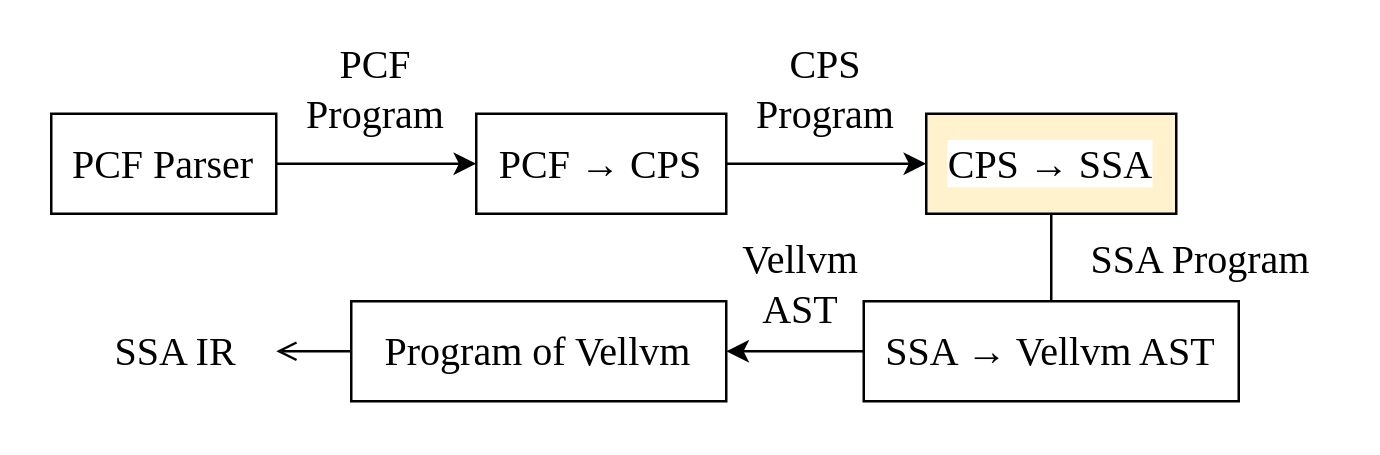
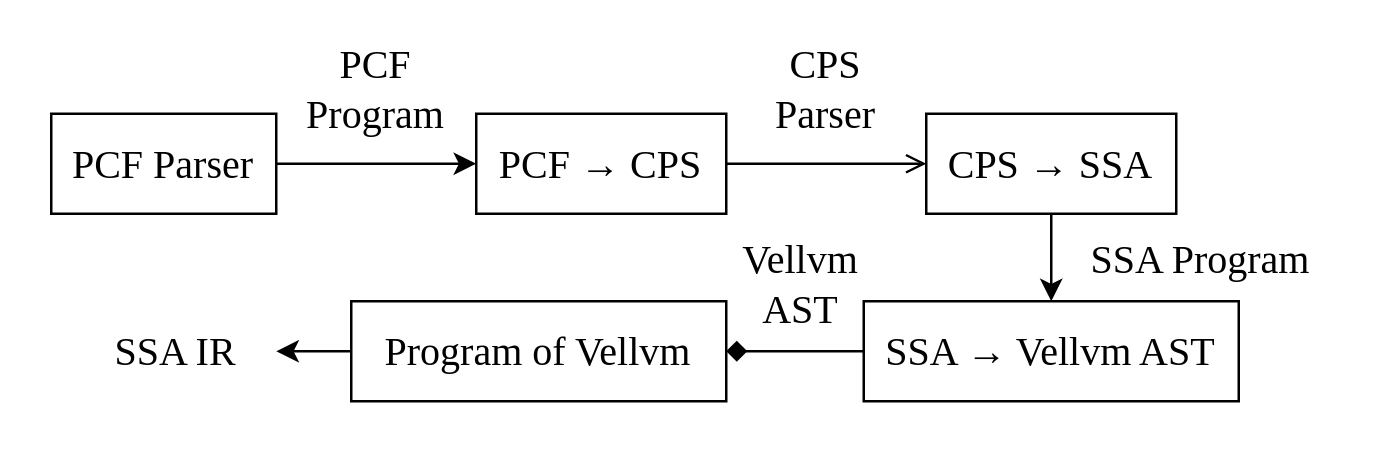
- <mxCell id="14" value="CPS Program" style="text;html=1;strokeColor=none;fillColor=none;align=center;verticalAlign=middle;whiteSpace=wrap;rounded=0;fontSize=16;fontFamily=Times New Roman;fontColor=#000000;" parent="1" vertex="1"><mxGeometry x="300" y="27.5" width="60" height="15" as="geometry" /></mxCell>
+ <mxCell id="14" value="CPS Parser" style="text;html=1;strokeColor=none;fillColor=none;align=center;verticalAlign=middle;whiteSpace=wrap;rounded=0;fontSize=16;fontFamily=Times New Roman;fontColor=#000000;" parent="1" vertex="1"><mxGeometry x="300" y="27.5" width="60" height="15" as="geometry" /></mxCell>
- <mxCell id="4" value="" style="edgeStyle=orthogonalEdgeStyle;rounded=0;orthogonalLoop=1;jettySize=auto;html=1;fontFamily=Times New Roman;fontSize=16;fontColor=#000000;" parent="1" source="5" target="7" edge="1"><mxGeometry relative="1" as="geometry" /></mxCell>
+ <mxCell id="4" value="" style="edgeStyle=orthogonalEdgeStyle;rounded=0;orthogonalLoop=1;jettySize=auto;html=1;fontFamily=Times New Roman;fontSize=16;fontColor=#000000;endArrow=open;" parent="1" source="5" target="7" edge="1"><mxGeometry relative="1" as="geometry" /></mxCell>
- <mxCell id="7" value="CPS → SSA" style="rounded=0;whiteSpace=wrap;html=1;labelBackgroundColor=#ffffff;fontFamily=Times New Roman;fontSize=16;fontColor=#000000;fillColor=#fff2cc;" parent="1" vertex="1"><mxGeometry x="370" y="45" width="100" height="40" as="geometry" /></mxCell>
+ <mxCell id="7" value="CPS → SSA" style="rounded=0;whiteSpace=wrap;html=1;labelBackgroundColor=#ffffff;fontFamily=Times New Roman;fontSize=16;fontColor=#000000;" parent="1" vertex="1"><mxGeometry x="370" y="45" width="100" height="40" as="geometry" /></mxCell>
- <mxCell id="6" value="" style="edgeStyle=orthogonalEdgeStyle;rounded=0;orthogonalLoop=1;jettySize=auto;html=1;fontFamily=Times New Roman;fontSize=16;fontColor=#000000;endArrow=none;" parent="1" source="7" target="9" edge="1"><mxGeometry relative="1" as="geometry" /></mxCell>
+ <mxCell id="6" value="" style="edgeStyle=orthogonalEdgeStyle;rounded=0;orthogonalLoop=1;jettySize=auto;html=1;fontFamily=Times New Roman;fontSize=16;fontColor=#000000;" parent="1" source="7" target="9" edge="1"><mxGeometry relative="1" as="geometry" /></mxCell>
- <mxCell id="10" value="" style="edgeStyle=orthogonalEdgeStyle;rounded=0;orthogonalLoop=1;jettySize=auto;html=1;fontFamily=Times New Roman;fontSize=16;fontColor=#000000;endArrow=open;" parent="1" source="11" target="12" edge="1"><mxGeometry relative="1" as="geometry" /></mxCell>
+ <mxCell id="10" value="" style="edgeStyle=orthogonalEdgeStyle;rounded=0;orthogonalLoop=1;jettySize=auto;html=1;fontFamily=Times New Roman;fontSize=16;fontColor=#000000;" parent="1" source="11" target="12" edge="1"><mxGeometry relative="1" as="geometry" /></mxCell>
- <mxCell id="8" value="" style="edgeStyle=orthogonalEdgeStyle;rounded=0;orthogonalLoop=1;jettySize=auto;html=1;fontFamily=Times New Roman;fontSize=16;fontColor=#000000;" parent="1" source="9" target="11" edge="1"><mxGeometry relative="1" as="geometry" /></mxCell>
+ <mxCell id="8" value="" style="edgeStyle=orthogonalEdgeStyle;rounded=0;orthogonalLoop=1;jettySize=auto;html=1;fontFamily=Times New Roman;fontSize=16;fontColor=#000000;endArrow=diamond;" parent="1" source="9" target="11" edge="1"><mxGeometry relative="1" as="geometry" /></mxCell>
